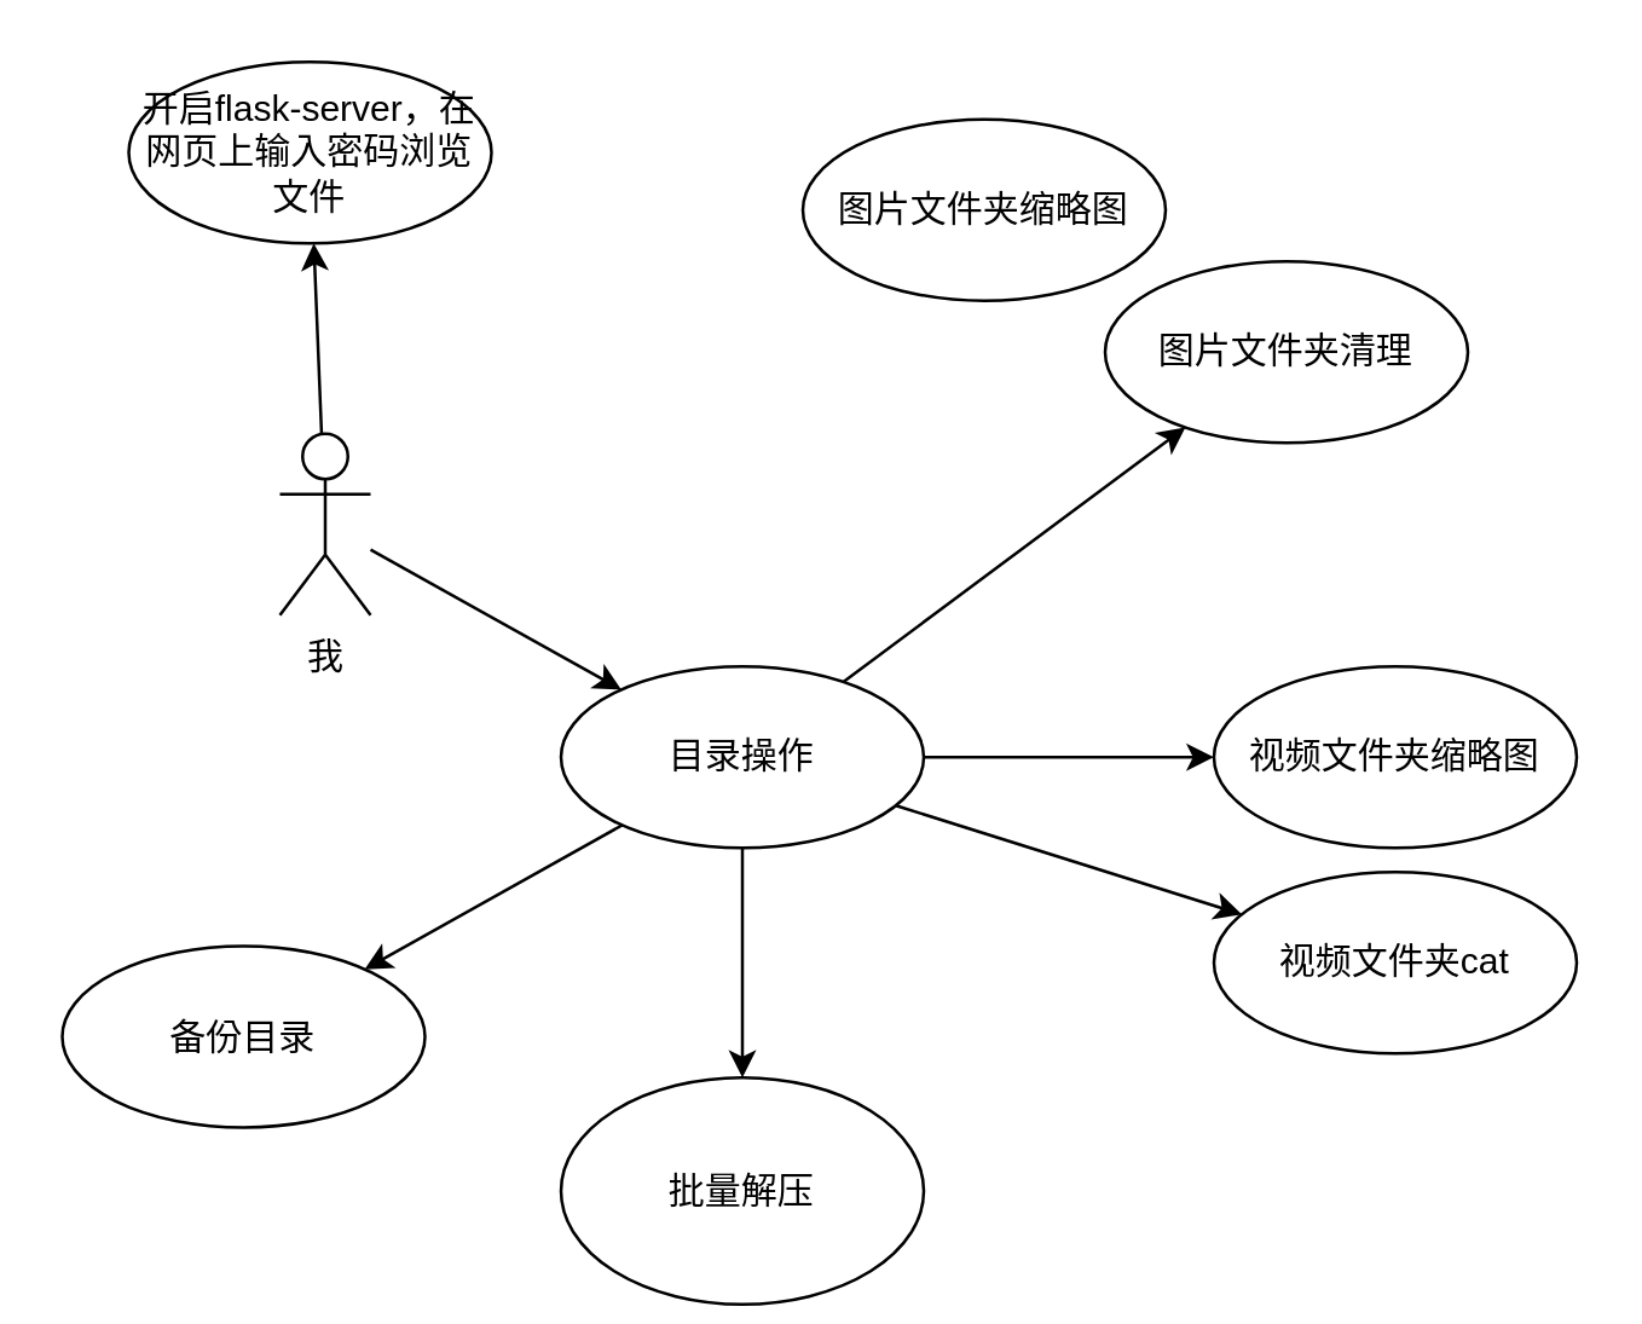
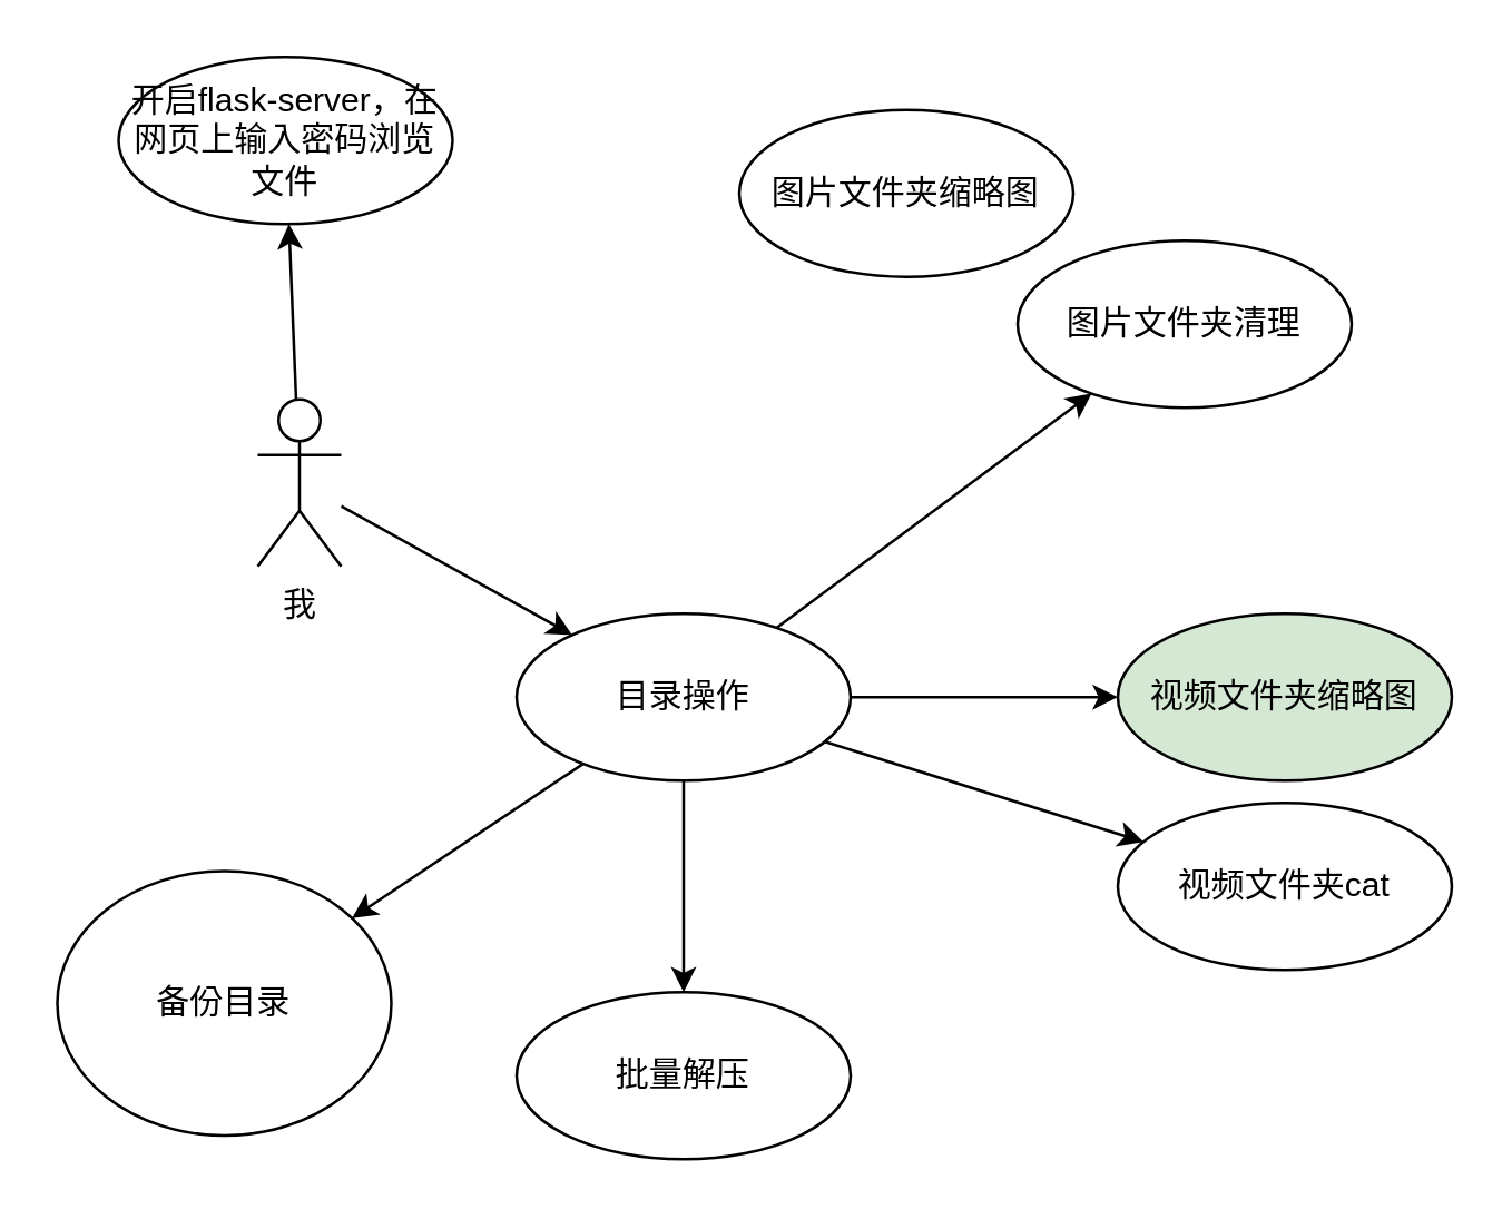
- <mxCell id="6" value="视频文件夹缩略图" style="ellipse;whiteSpace=wrap;html=1;fillColor=#ffffff;" parent="1" vertex="1"><mxGeometry x="401" y="220" width="120" height="60" as="geometry" /></mxCell>
+ <mxCell id="6" value="视频文件夹缩略图" style="ellipse;whiteSpace=wrap;html=1;fillColor=#d5e8d4;" parent="1" vertex="1"><mxGeometry x="401" y="220" width="120" height="60" as="geometry" /></mxCell>
- <mxCell id="15" value="备份目录" style="ellipse;whiteSpace=wrap;html=1;fillColor=#ffffff;" parent="1" vertex="1"><mxGeometry x="20" y="312.5" width="120" height="60" as="geometry" /></mxCell>
+ <mxCell id="15" value="备份目录" style="ellipse;whiteSpace=wrap;html=1;fillColor=#ffffff;" parent="1" vertex="1"><mxGeometry x="20" y="312.5" width="120" height="95" as="geometry" /></mxCell>
- <mxCell id="14" value="批量解压" style="ellipse;whiteSpace=wrap;html=1;fillColor=#ffffff;" parent="1" vertex="1"><mxGeometry x="185" y="356" width="120" height="75" as="geometry" /></mxCell>
+ <mxCell id="14" value="批量解压" style="ellipse;whiteSpace=wrap;html=1;fillColor=#ffffff;" parent="1" vertex="1"><mxGeometry x="185" y="356" width="120" height="60" as="geometry" /></mxCell>
